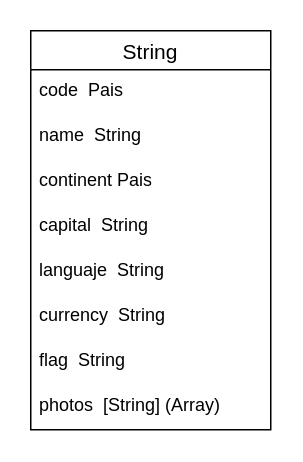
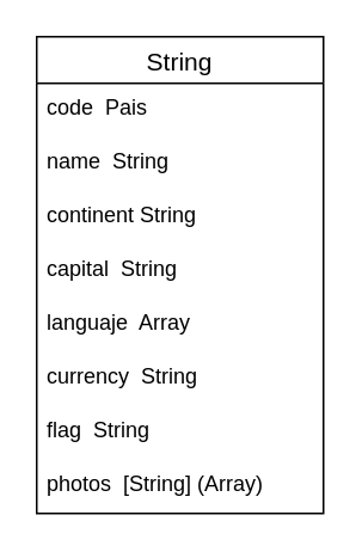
- <mxCell id="5" value="continent Pais" style="text;strokeColor=none;fillColor=none;spacingLeft=4;spacingRight=4;overflow=hidden;rotatable=0;points=[[0,0.5],[1,0.5]];portConstraint=eastwest;fontSize=12;whiteSpace=wrap;html=1;" parent="2" vertex="1"><mxGeometry y="86" width="160" height="30" as="geometry" /></mxCell>
+ <mxCell id="5" value="continent String" style="text;strokeColor=none;fillColor=none;spacingLeft=4;spacingRight=4;overflow=hidden;rotatable=0;points=[[0,0.5],[1,0.5]];portConstraint=eastwest;fontSize=12;whiteSpace=wrap;html=1;" parent="2" vertex="1"><mxGeometry y="86" width="160" height="30" as="geometry" /></mxCell>
- <mxCell id="7" value="languaje&amp;nbsp; String" style="text;strokeColor=none;fillColor=none;spacingLeft=4;spacingRight=4;overflow=hidden;rotatable=0;points=[[0,0.5],[1,0.5]];portConstraint=eastwest;fontSize=12;whiteSpace=wrap;html=1;" parent="2" vertex="1"><mxGeometry y="146" width="160" height="30" as="geometry" /></mxCell>
+ <mxCell id="7" value="languaje&amp;nbsp; Array" style="text;strokeColor=none;fillColor=none;spacingLeft=4;spacingRight=4;overflow=hidden;rotatable=0;points=[[0,0.5],[1,0.5]];portConstraint=eastwest;fontSize=12;whiteSpace=wrap;html=1;" parent="2" vertex="1"><mxGeometry y="146" width="160" height="30" as="geometry" /></mxCell>
